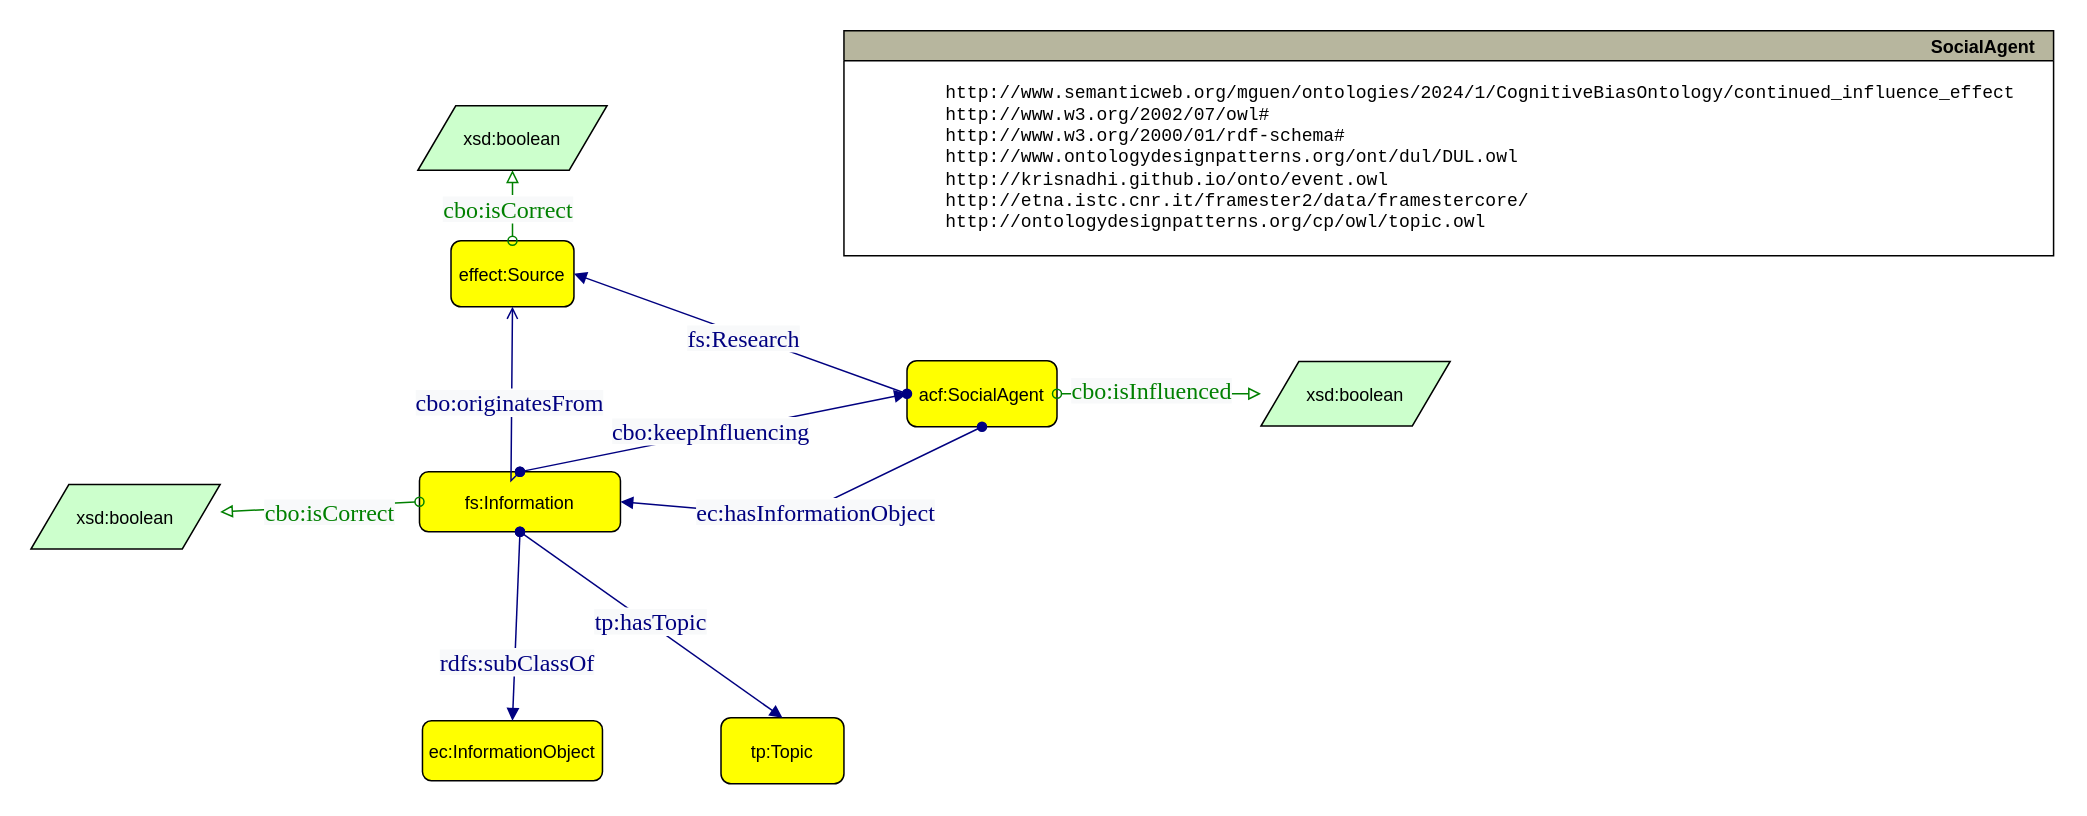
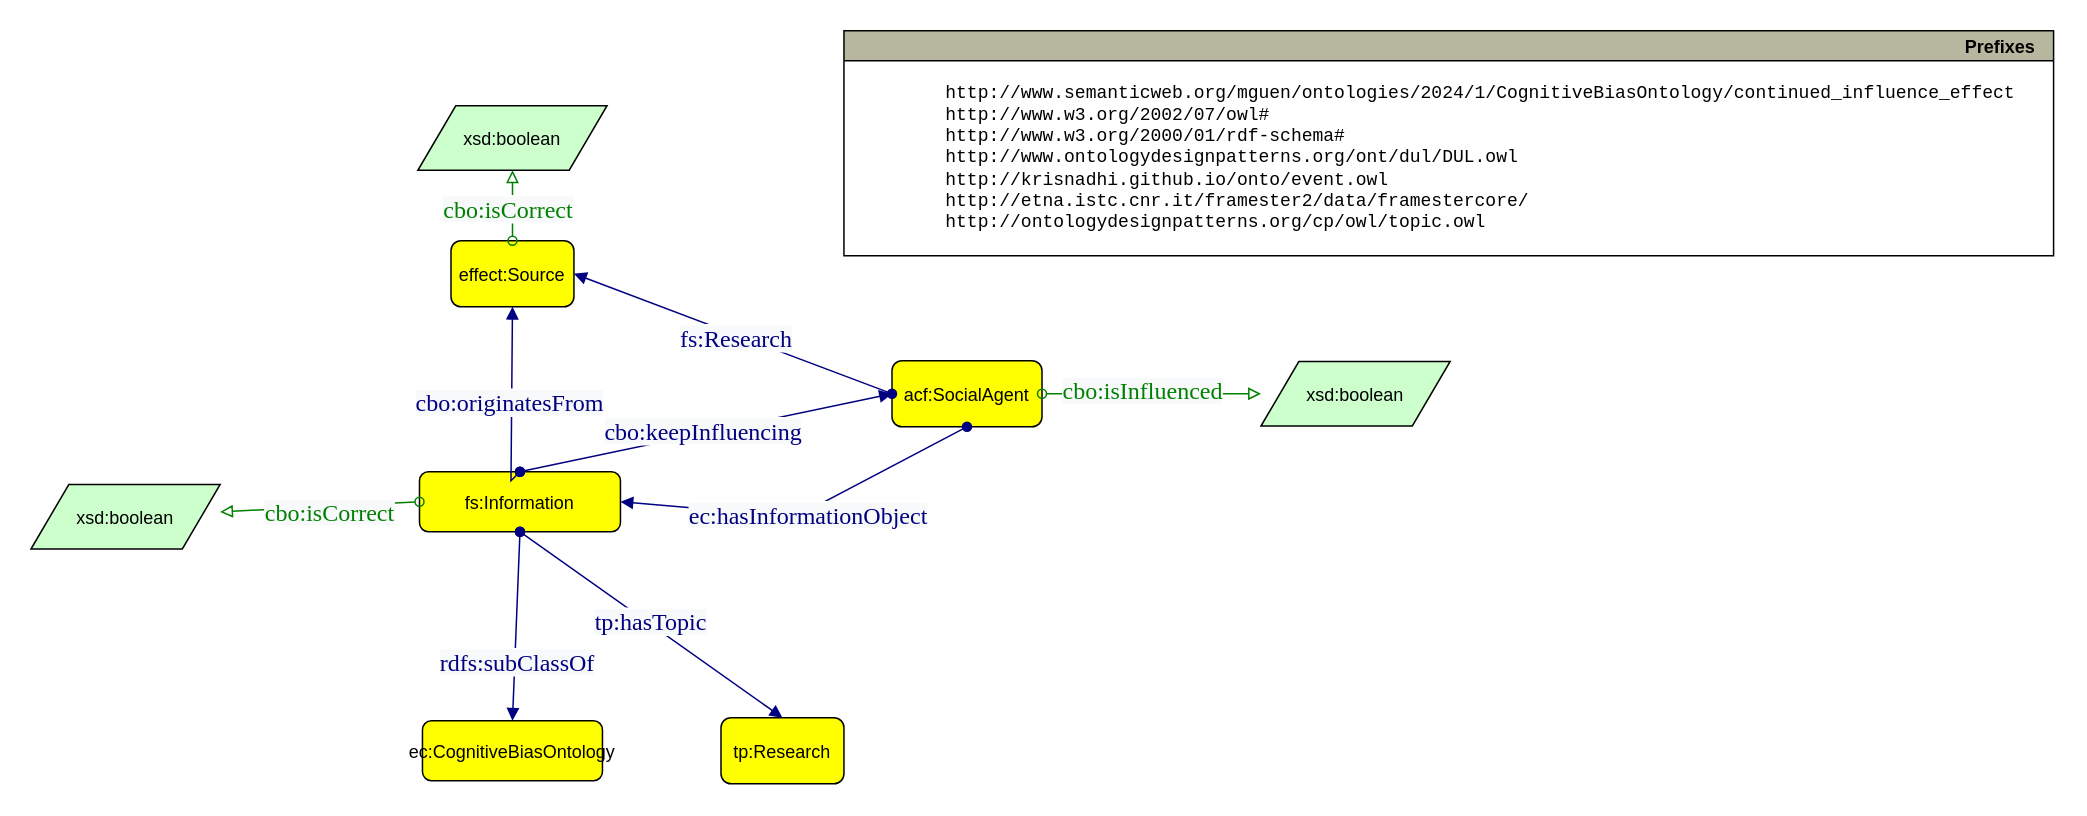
- <mxCell id="28" value="SocialAgent" style="graphMlID=n0;shape=swimlane;startSize=20;fillColor=#b7b69e;strokeColor=#000000;strokeWidth=1.0;align=right;spacingRight=10;fontStyle=1" parent="1" vertex="1"><mxGeometry x="561.97" y="20" width="806.42" height="150" as="geometry" /></mxCell>
+ <mxCell id="28" value="Prefixes" style="graphMlID=n0;shape=swimlane;startSize=20;fillColor=#b7b69e;strokeColor=#000000;strokeWidth=1.0;align=right;spacingRight=10;fontStyle=1" parent="1" vertex="1"><mxGeometry x="561.97" y="20" width="806.42" height="150" as="geometry" /></mxCell>
- <mxCell id="13" value="" style="graphMlID=e0;rounded=0;endArrow=open;strokeColor=#000080;strokeWidth=1.0;startArrow=oval;startFill=1;endFill=1;exitX=0.5;exitY=0;exitDx=0;exitDy=0;entryX=0.5;entryY=1;entryDx=0;entryDy=0;" parent="1" source="4" target="6" edge="1"><mxGeometry relative="1" as="geometry"><mxPoint x="381" y="330" as="sourcePoint" /><mxPoint x="371" y="224" as="targetPoint" /><Array as="points"><mxPoint x="340" y="320" /></Array></mxGeometry></mxCell>
+ <mxCell id="13" value="" style="graphMlID=e0;rounded=0;endArrow=block;strokeColor=#000080;strokeWidth=1.0;startArrow=oval;startFill=1;endFill=1;exitX=0.5;exitY=0;exitDx=0;exitDy=0;entryX=0.5;entryY=1;entryDx=0;entryDy=0;" parent="1" source="4" target="6" edge="1"><mxGeometry relative="1" as="geometry"><mxPoint x="381" y="330" as="sourcePoint" /><mxPoint x="371" y="224" as="targetPoint" /><Array as="points"><mxPoint x="340" y="320" /></Array></mxGeometry></mxCell>
- <mxCell id="5" value="acf:SocialAgent" style="graphMlID=n4;shape=rect;rounded=1;arcsize=30;fillColor=#ffff00;strokeColor=#000000;strokeWidth=1.0" parent="1" vertex="1"><mxGeometry x="604" y="240" width="100" height="44" as="geometry" /></mxCell>
+ <mxCell id="5" value="acf:SocialAgent" style="graphMlID=n4;shape=rect;rounded=1;arcsize=30;fillColor=#ffff00;strokeColor=#000000;strokeWidth=1.0" parent="1" vertex="1"><mxGeometry x="594" y="240" width="100" height="44" as="geometry" /></mxCell>
- <mxCell id="3" value="ec:InformationObject" style="graphMlID=n4;shape=rect;rounded=1;arcsize=30;fillColor=#ffff00;strokeColor=#000000;strokeWidth=1.0" parent="1" vertex="1"><mxGeometry x="280.98" y="480" width="120" height="40" as="geometry" /></mxCell>
+ <mxCell id="3" value="ec:CognitiveBiasOntology" style="graphMlID=n4;shape=rect;rounded=1;arcsize=30;fillColor=#ffff00;strokeColor=#000000;strokeWidth=1.0" parent="1" vertex="1"><mxGeometry x="280.98" y="480" width="120" height="40" as="geometry" /></mxCell>
- <mxCell id="2" value="tp:Topic" style="graphMlID=n4;shape=rect;rounded=1;arcsize=30;fillColor=#ffff00;strokeColor=#000000;strokeWidth=1.0" parent="1" vertex="1"><mxGeometry x="480" y="478" width="81.968" height="44" as="geometry" /></mxCell>
+ <mxCell id="2" value="tp:Research" style="graphMlID=n4;shape=rect;rounded=1;arcsize=30;fillColor=#ffff00;strokeColor=#000000;strokeWidth=1.0" parent="1" vertex="1"><mxGeometry x="480" y="478" width="81.968" height="44" as="geometry" /></mxCell>
